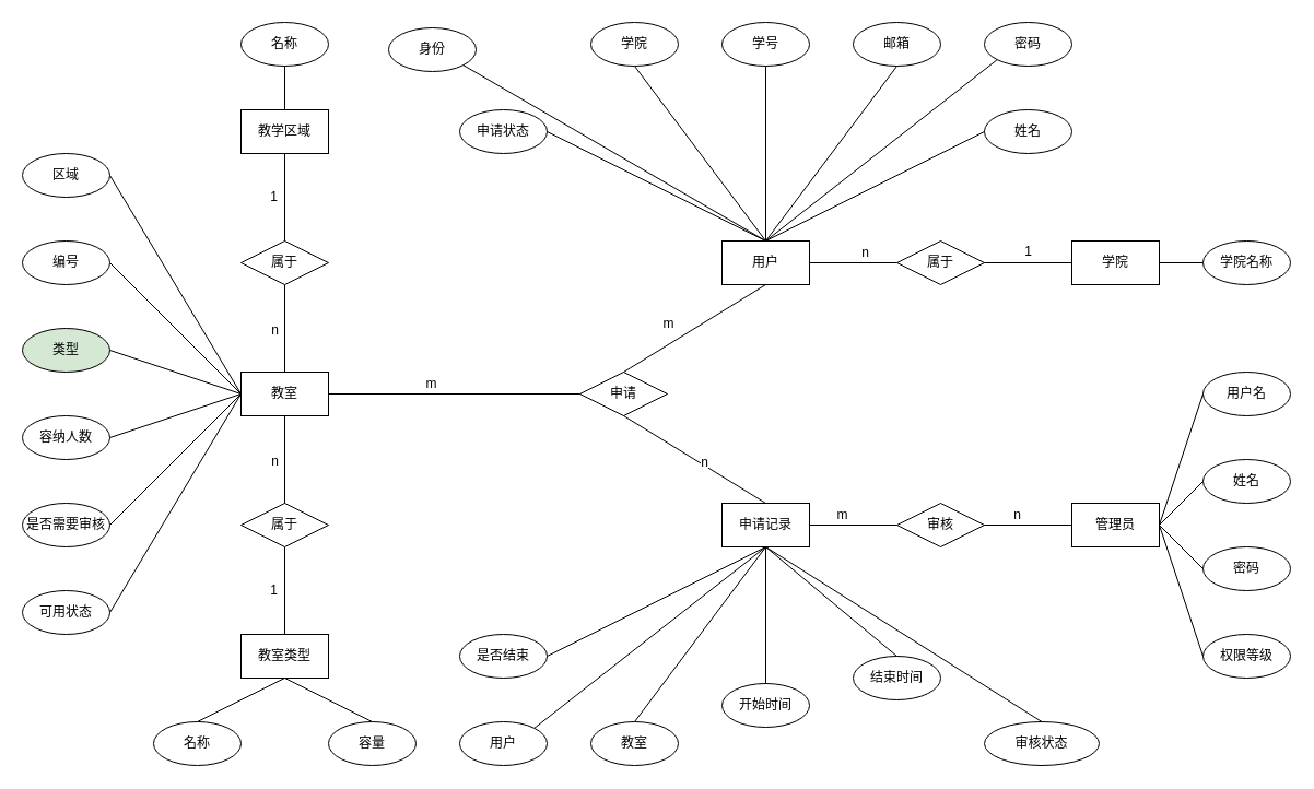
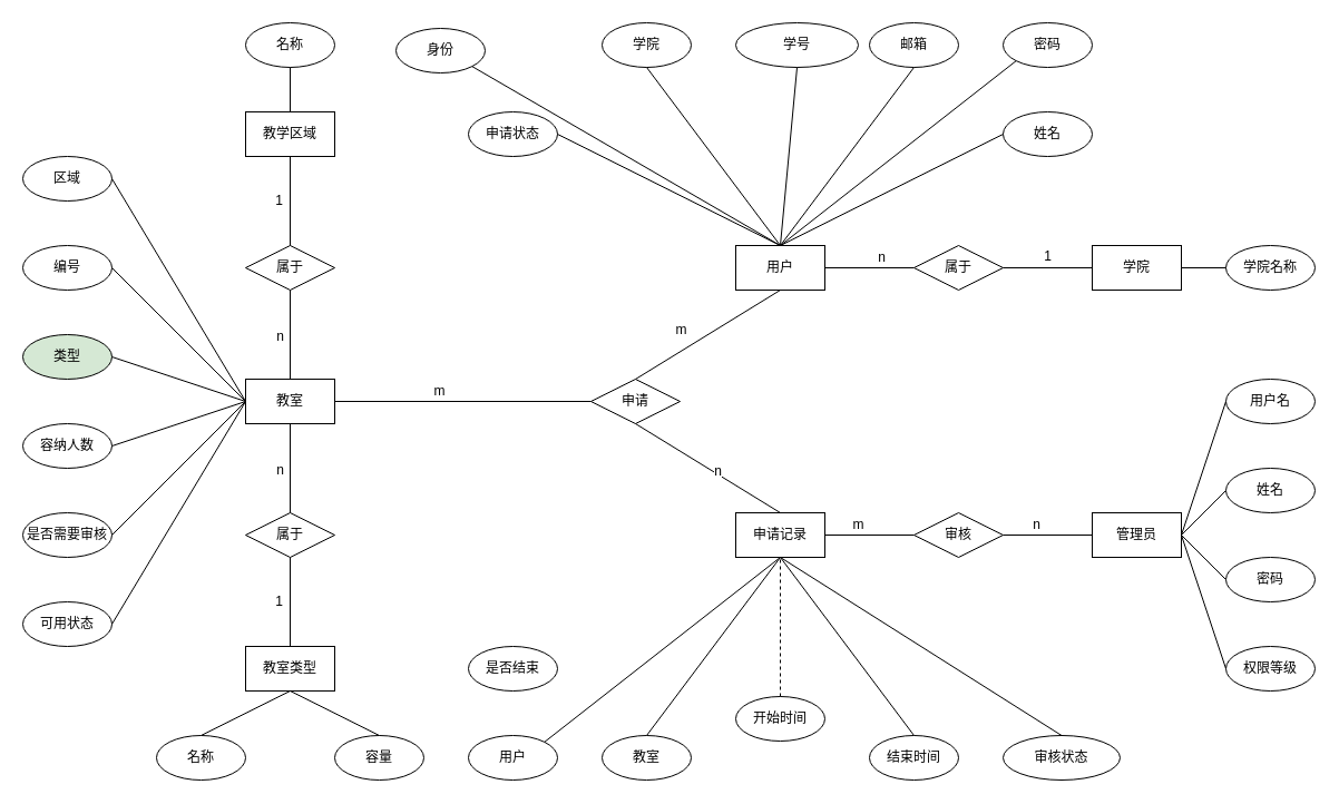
- <mxCell id="8" value="学号" style="ellipse;whiteSpace=wrap;html=1;fontStyle=0;fontSize=12;movable=0;resizable=0;rotatable=0;deletable=0;editable=0;connectable=0;" parent="1" vertex="1"><mxGeometry x="660" y="20" width="80" height="40" as="geometry" /></mxCell>
+ <mxCell id="8" value="学号" style="ellipse;whiteSpace=wrap;html=1;fontStyle=0;fontSize=12;movable=0;resizable=0;rotatable=0;deletable=0;editable=0;connectable=0;" parent="1" vertex="1"><mxGeometry x="660" y="20" width="110" height="40" as="geometry" /></mxCell>
- <mxCell id="39" value="" style="endArrow=none;html=1;entryX=0.5;entryY=1;entryDx=0;entryDy=0;exitX=1;exitY=0.5;exitDx=0;exitDy=0;fontStyle=0;fontSize=12;movable=0;resizable=0;rotatable=0;deletable=0;editable=0;connectable=0;" parent="1" source="38" target="4" edge="1"><mxGeometry width="50" height="50" relative="1" as="geometry"><mxPoint x="550" y="470" as="sourcePoint" /><mxPoint x="710" y="230" as="targetPoint" /></mxGeometry></mxCell>
- <mxCell id="42" value="" style="endArrow=none;html=1;entryX=0.5;entryY=1;entryDx=0;entryDy=0;fontStyle=0;fontSize=12;movable=0;resizable=0;rotatable=0;deletable=0;editable=0;connectable=0;" parent="1" source="33" target="4" edge="1"><mxGeometry width="50" height="50" relative="1" as="geometry"><mxPoint x="590" y="630" as="sourcePoint" /><mxPoint x="710" y="510" as="targetPoint" /></mxGeometry></mxCell>
+ <mxCell id="42" value="" style="endArrow=none;html=1;entryX=0.5;entryY=1;entryDx=0;entryDy=0;fontStyle=0;fontSize=12;movable=0;resizable=0;rotatable=0;deletable=0;editable=0;connectable=0;dashed=1;" parent="1" source="33" target="4" edge="1"><mxGeometry width="50" height="50" relative="1" as="geometry"><mxPoint x="590" y="630" as="sourcePoint" /><mxPoint x="710" y="510" as="targetPoint" /></mxGeometry></mxCell>
- <mxCell id="34" value="结束时间" style="ellipse;whiteSpace=wrap;html=1;fontStyle=0;fontSize=12;movable=0;resizable=0;rotatable=0;deletable=0;editable=0;connectable=0;" parent="1" vertex="1"><mxGeometry x="780" y="600" width="80" height="40" as="geometry" /></mxCell>
+ <mxCell id="34" value="结束时间" style="ellipse;whiteSpace=wrap;html=1;fontStyle=0;fontSize=12;movable=0;resizable=0;rotatable=0;deletable=0;editable=0;connectable=0;" parent="1" vertex="1"><mxGeometry x="780" y="660" width="80" height="40" as="geometry" /></mxCell>
